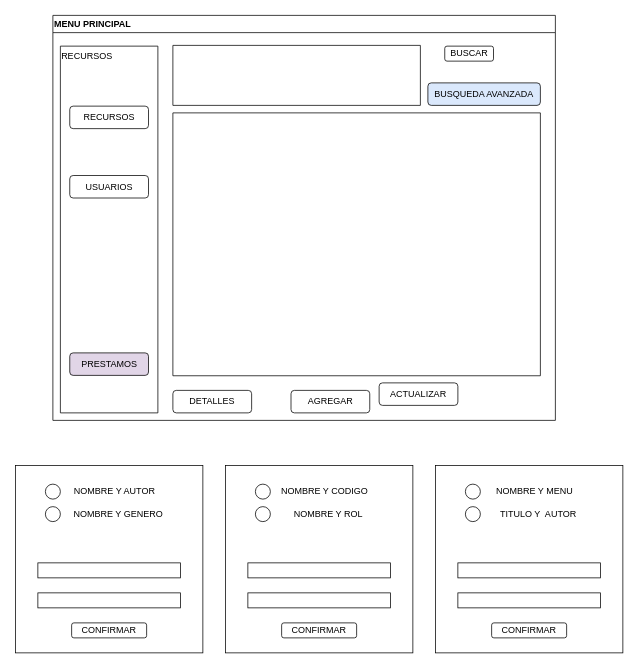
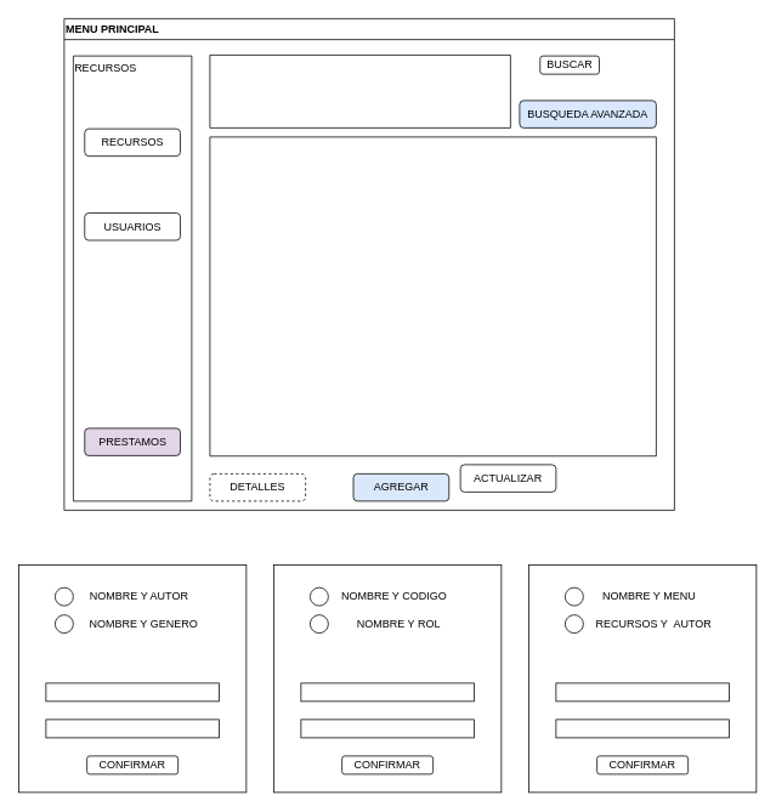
- <mxCell id="8" value="DETALLES" style="rounded=1;whiteSpace=wrap;html=1;" parent="1" vertex="1"><mxGeometry x="230" y="520" width="105" height="30" as="geometry" /></mxCell>
+ <mxCell id="8" value="DETALLES" style="rounded=1;whiteSpace=wrap;html=1;dashed=1;" parent="1" vertex="1"><mxGeometry x="230" y="520" width="105" height="30" as="geometry" /></mxCell>
- <mxCell id="9" value="AGREGAR" style="rounded=1;whiteSpace=wrap;html=1;" parent="1" vertex="1"><mxGeometry x="387.5" y="520" width="105" height="30" as="geometry" /></mxCell>
+ <mxCell id="9" value="AGREGAR" style="rounded=1;whiteSpace=wrap;html=1;fillColor=#dae8fc;" parent="1" vertex="1"><mxGeometry x="387.5" y="520" width="105" height="30" as="geometry" /></mxCell>
- <mxCell id="35" value="TITULO Y&amp;nbsp; AUTOR" style="text;html=1;strokeColor=none;fillColor=none;align=center;verticalAlign=middle;whiteSpace=wrap;rounded=0;" parent="1" vertex="1"><mxGeometry x="640" y="670" width="155" height="30" as="geometry" /></mxCell>
+ <mxCell id="35" value="RECURSOS Y&amp;nbsp; AUTOR" style="text;html=1;strokeColor=none;fillColor=none;align=center;verticalAlign=middle;whiteSpace=wrap;rounded=0;" parent="1" vertex="1"><mxGeometry x="640" y="670" width="155" height="30" as="geometry" /></mxCell>
